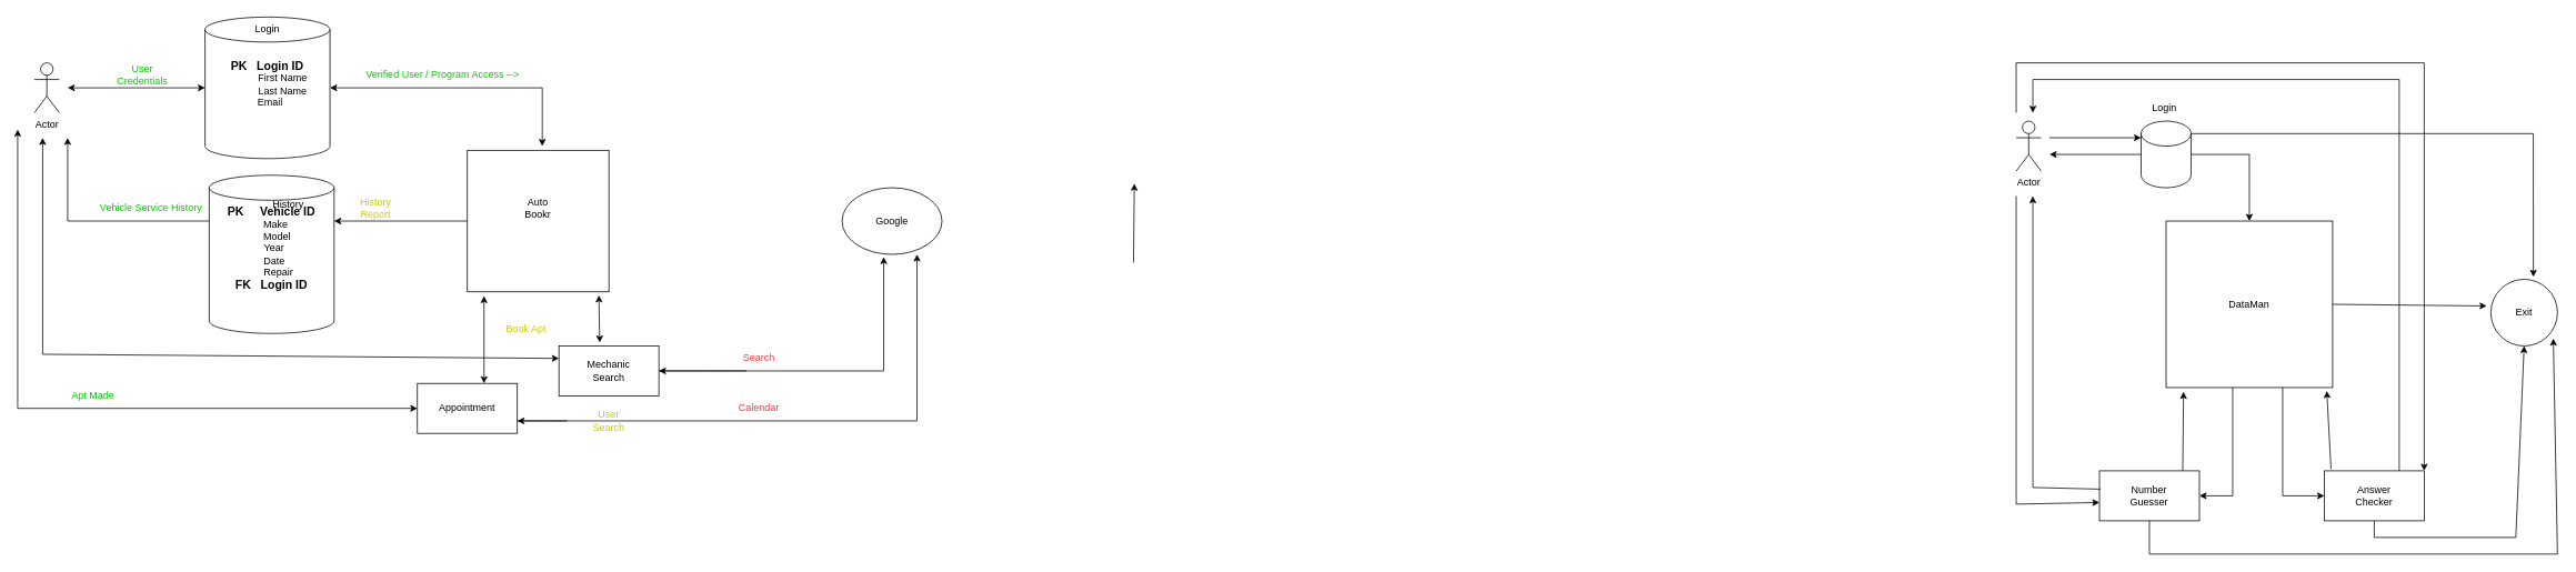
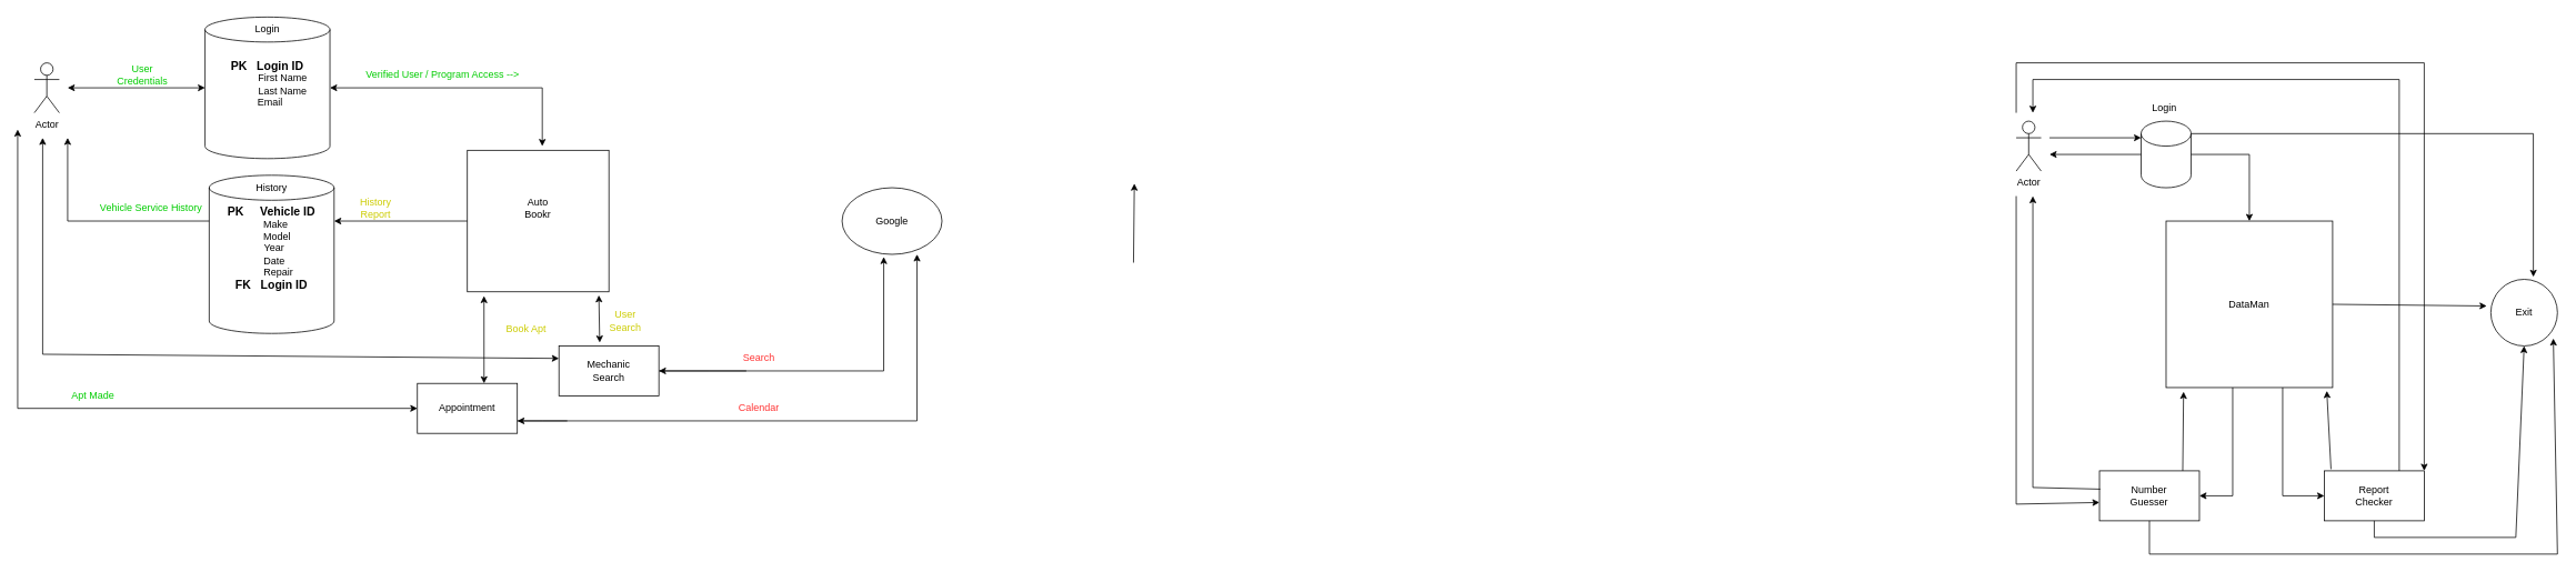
- <mxCell id="56" value="History" style="text;html=1;strokeColor=none;fillColor=none;align=center;verticalAlign=middle;whiteSpace=wrap;rounded=0;" parent="1" vertex="1"><mxGeometry x="315" y="230" width="60" height="30" as="geometry" /></mxCell>
+ <mxCell id="56" value="History" style="text;html=1;strokeColor=none;fillColor=none;align=center;verticalAlign=middle;whiteSpace=wrap;rounded=0;" parent="1" vertex="1"><mxGeometry x="295" y="210" width="60" height="30" as="geometry" /></mxCell>
- <mxCell id="54" value="&lt;font color=&quot;#cccc00&quot;&gt;User Search&lt;/font&gt;" style="text;html=1;strokeColor=none;fillColor=none;align=center;verticalAlign=middle;whiteSpace=wrap;rounded=0;" parent="1" vertex="1"><mxGeometry x="700" y="490" width="60" height="30" as="geometry" /></mxCell>
+ <mxCell id="54" value="&lt;font color=&quot;#cccc00&quot;&gt;User Search&lt;/font&gt;" style="text;html=1;strokeColor=none;fillColor=none;align=center;verticalAlign=middle;whiteSpace=wrap;rounded=0;" parent="1" vertex="1"><mxGeometry x="720" y="370" width="60" height="30" as="geometry" /></mxCell>
- <mxCell id="12" value="Answer Checker" style="text;html=1;strokeColor=none;fillColor=none;align=center;verticalAlign=middle;whiteSpace=wrap;rounded=0;" parent="1" vertex="1"><mxGeometry x="2820" y="580" width="60" height="30" as="geometry" /></mxCell>
+ <mxCell id="12" value="Report Checker" style="text;html=1;strokeColor=none;fillColor=none;align=center;verticalAlign=middle;whiteSpace=wrap;rounded=0;" parent="1" vertex="1"><mxGeometry x="2820" y="580" width="60" height="30" as="geometry" /></mxCell>
